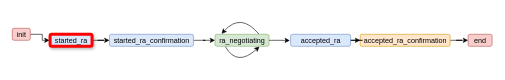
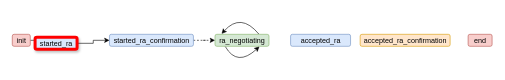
- <mxCell id="4" value="init" style="text;html=1;align=center;verticalAlign=middle;resizable=0;points=[];autosize=1;strokeColor=#b85450;fillColor=#f8cecc;rounded=1;" parent="1" vertex="1"><mxGeometry x="20" y="46.5" width="30" height="20" as="geometry" /></mxCell>
+ <mxCell id="4" value="init" style="text;html=1;align=center;verticalAlign=middle;resizable=0;points=[];autosize=1;strokeColor=#b85450;fillColor=#f8cecc;rounded=1;" parent="1" vertex="1"><mxGeometry x="20" y="56.5" width="30" height="20" as="geometry" /></mxCell>
- <mxCell id="6" value="started_ra" style="text;html=1;align=center;verticalAlign=middle;resizable=0;points=[];autosize=1;fillColor=#dae8fc;strokeColor=#FF0000;strokeWidth=5;perimeterSpacing=1;shadow=1;sketch=0;glass=0;rounded=1;" parent="1" vertex="1"><mxGeometry x="83" y="56.5" width="70" height="20" as="geometry" /></mxCell>
+ <mxCell id="6" value="started_ra" style="text;html=1;align=center;verticalAlign=middle;resizable=0;points=[];autosize=1;fillColor=#dae8fc;strokeColor=#FF0000;strokeWidth=5;perimeterSpacing=1;shadow=1;sketch=0;glass=0;rounded=1;" parent="1" vertex="1"><mxGeometry x="58" y="61.5" width="70" height="20" as="geometry" /></mxCell>
- <mxCell id="7" style="edgeStyle=orthogonalEdgeStyle;rounded=0;orthogonalLoop=1;jettySize=auto;html=1;" parent="1" source="8" target="2" edge="1"><mxGeometry x="40" y="10" as="geometry" /></mxCell>
+ <mxCell id="7" style="edgeStyle=orthogonalEdgeStyle;rounded=0;orthogonalLoop=1;jettySize=auto;html=1;dashed=1;" parent="1" source="8" target="2" edge="1"><mxGeometry x="40" y="10" as="geometry" /></mxCell>
- <mxCell id="13" style="edgeStyle=orthogonalEdgeStyle;rounded=0;orthogonalLoop=1;jettySize=auto;html=1;entryX=-0.012;entryY=0.525;entryDx=0;entryDy=0;entryPerimeter=0;" parent="1" source="2" target="12" edge="1"><mxGeometry x="32" y="10" as="geometry" /></mxCell>
- <mxCell id="11" value="" style="edgeStyle=orthogonalEdgeStyle;rounded=0;orthogonalLoop=1;jettySize=auto;html=1;" parent="1" source="12" target="10" edge="1"><mxGeometry relative="1" as="geometry" /></mxCell>
- <mxCell id="9" value="" style="edgeStyle=orthogonalEdgeStyle;rounded=0;orthogonalLoop=1;jettySize=auto;html=1;" parent="1" source="10" target="15" edge="1"><mxGeometry relative="1" as="geometry" /></mxCell>
